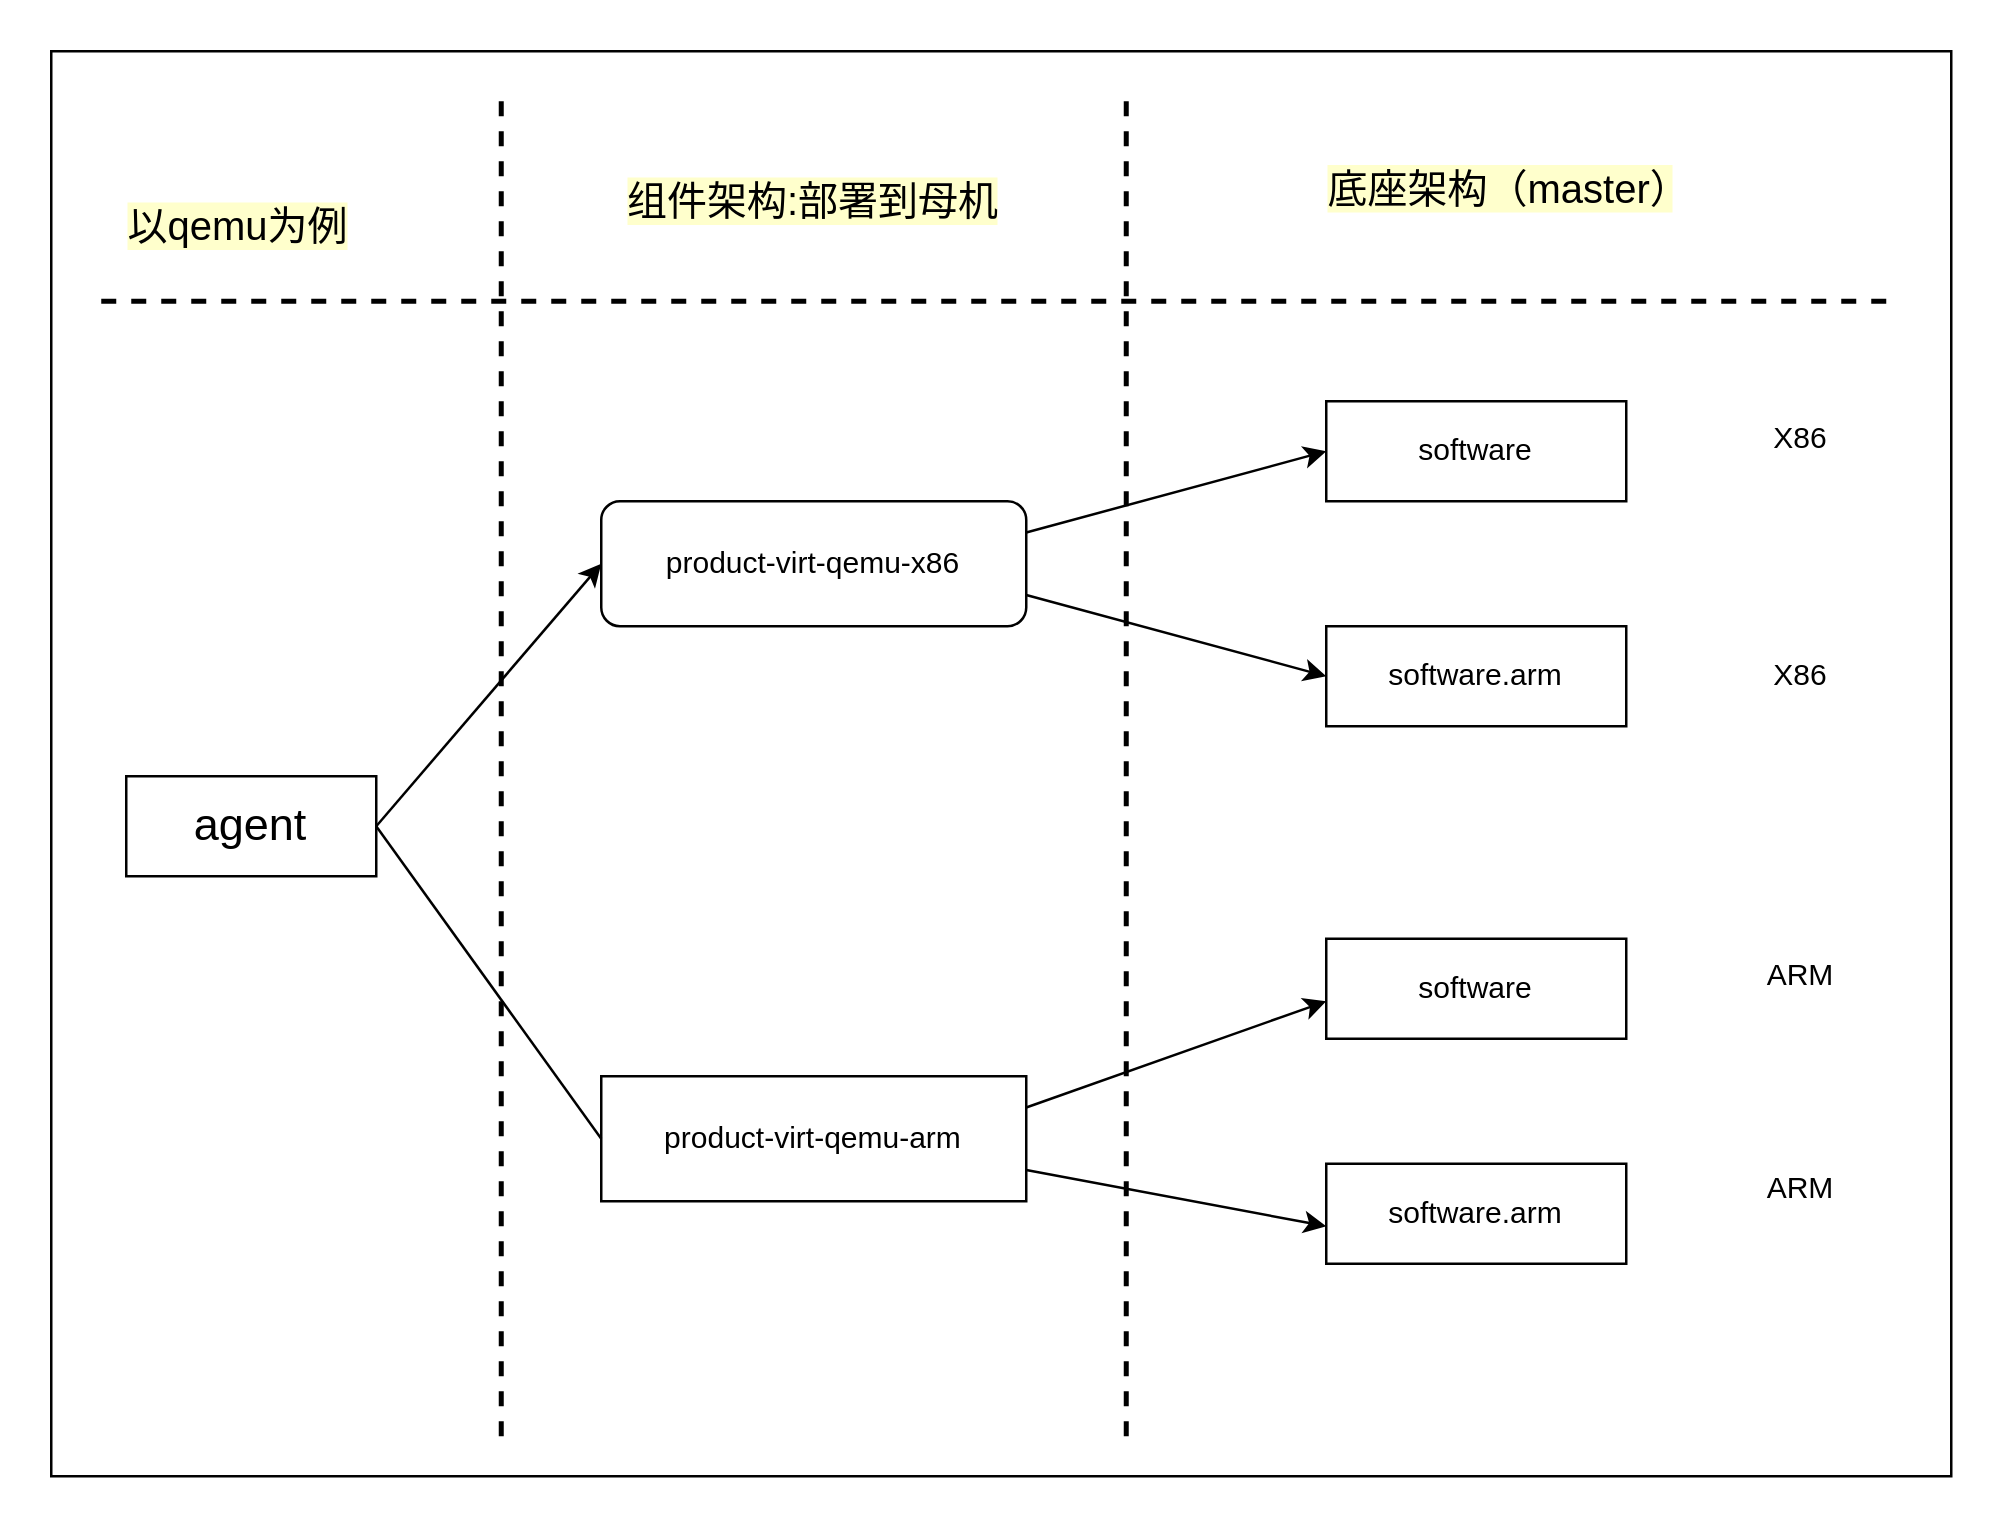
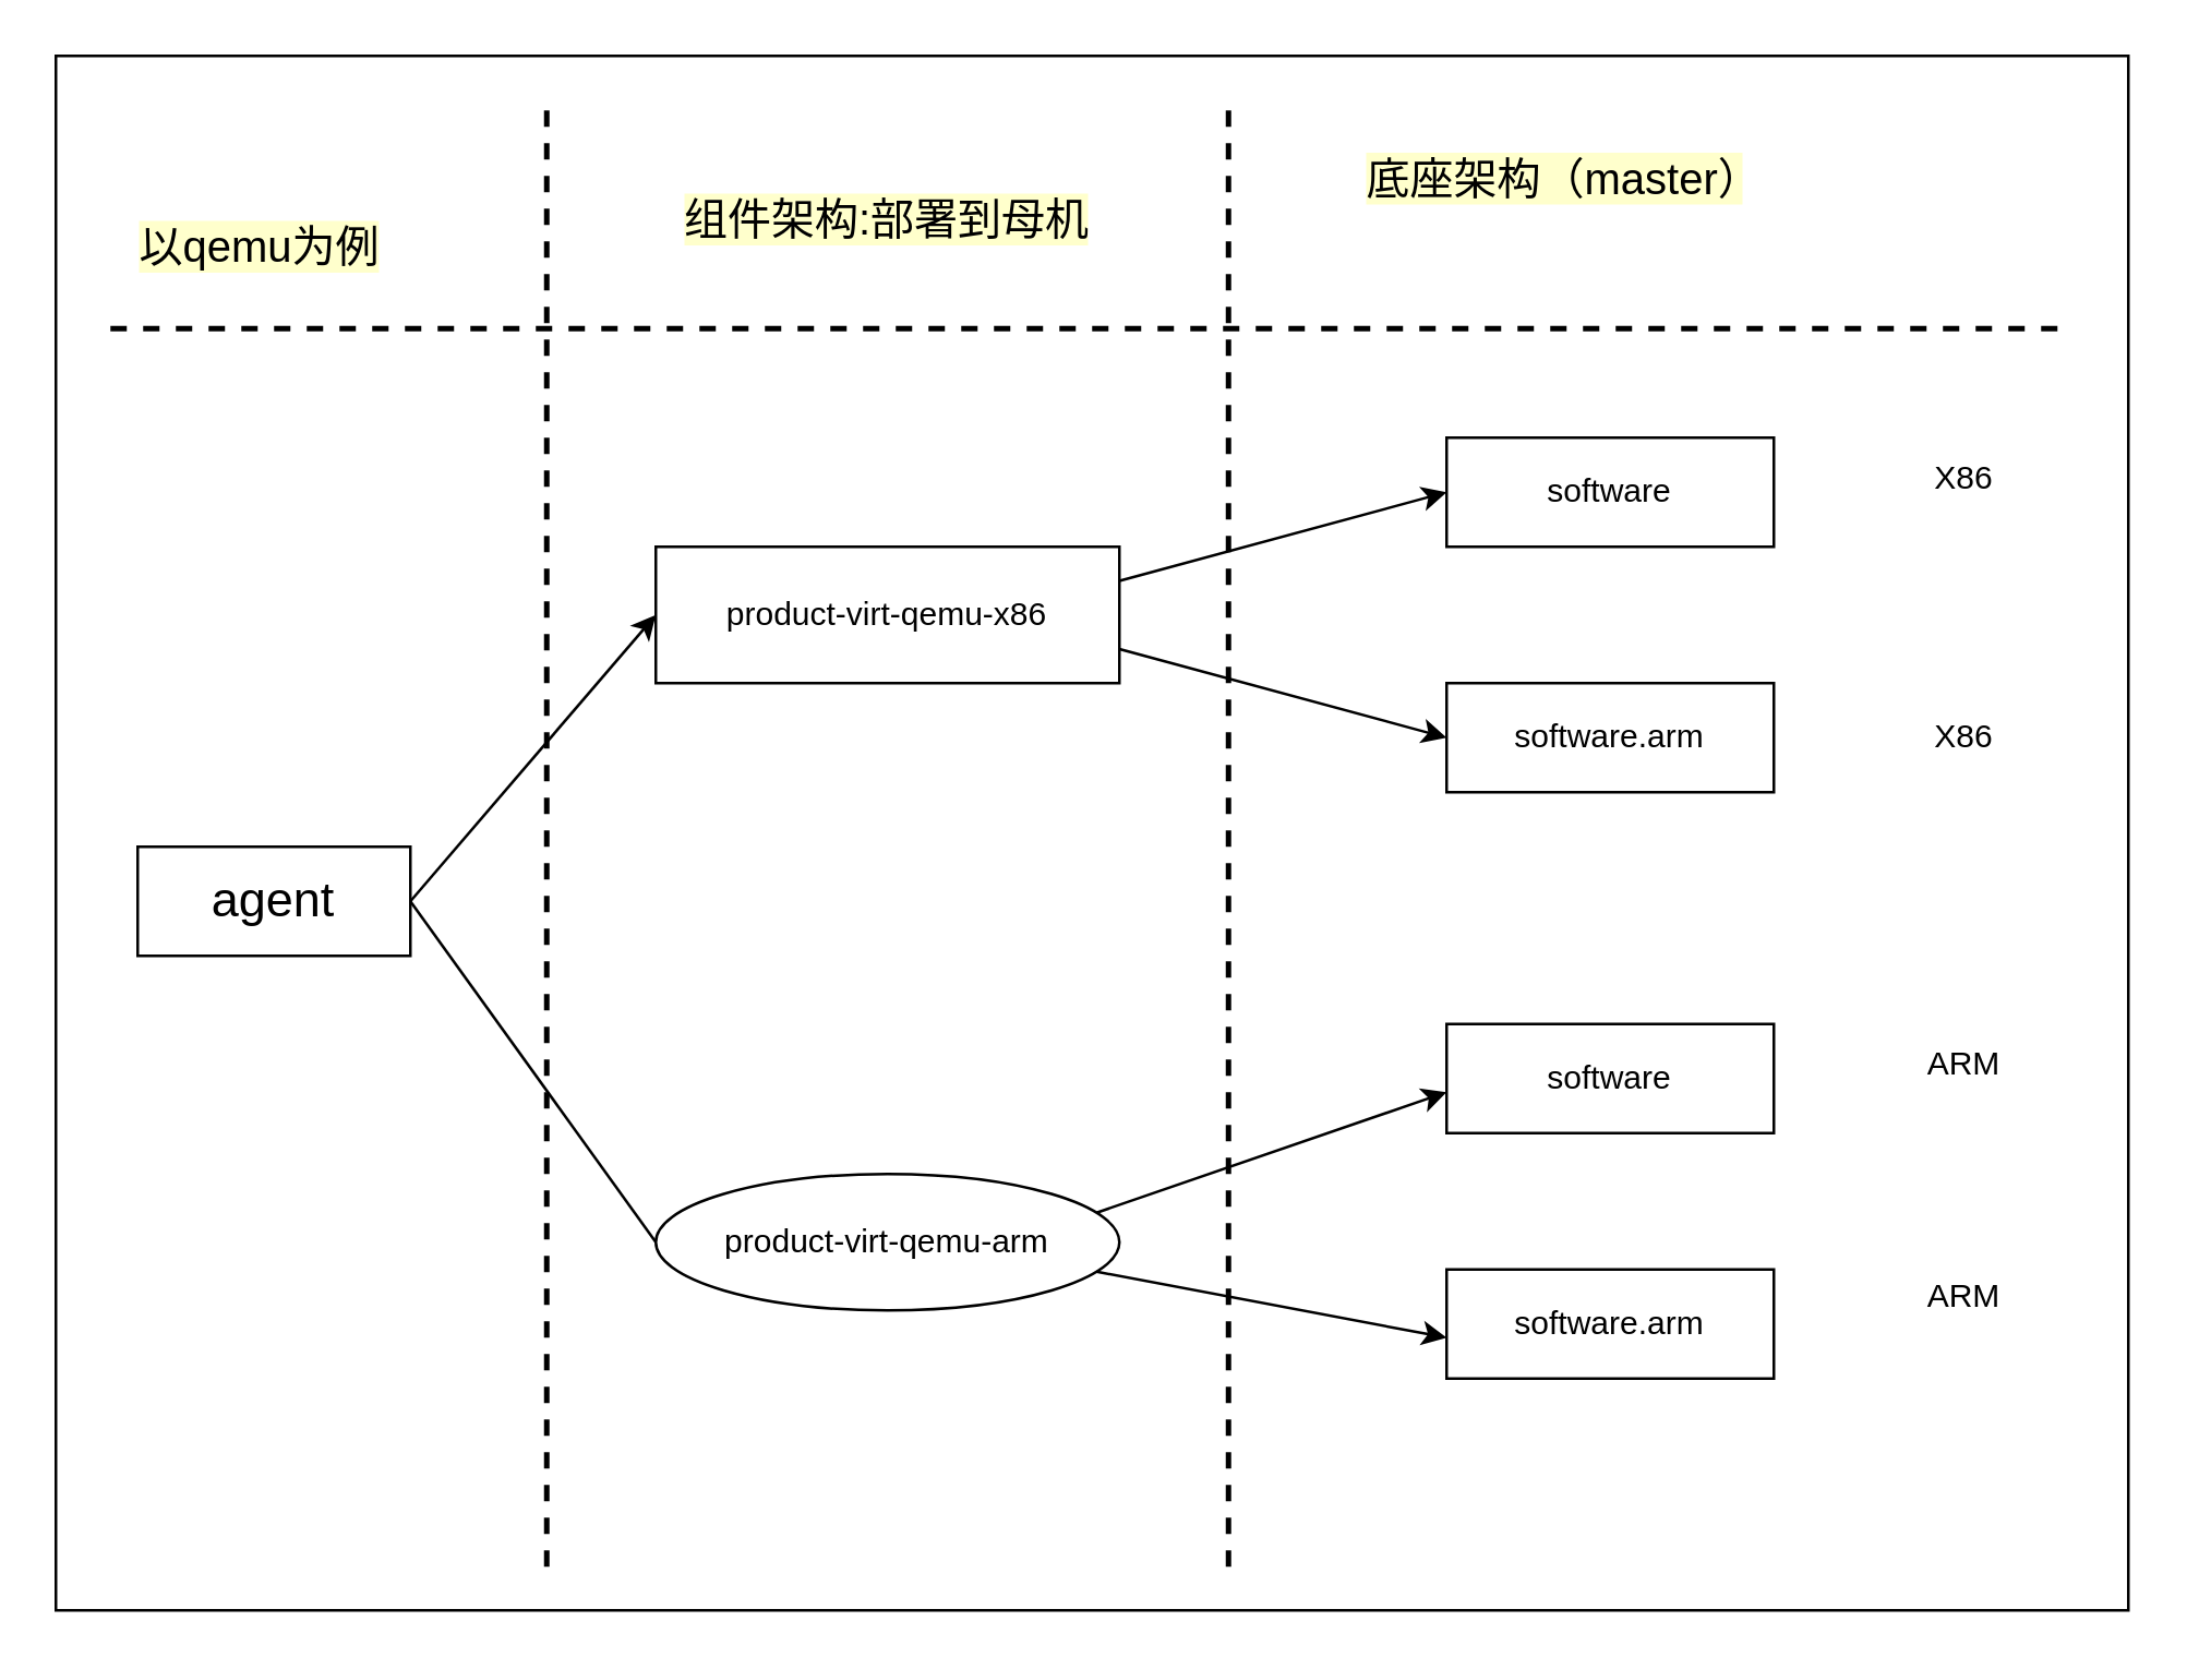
- <mxCell id="10" value="底座架构（master）" style="text;html=1;align=center;verticalAlign=middle;whiteSpace=wrap;rounded=0;fontSize=16;labelBackgroundColor=#FFFFCC;" vertex="1" parent="1"><mxGeometry x="530" y="60" width="140" height="30" as="geometry" /></mxCell>
+ <mxCell id="10" value="底座架构（master）" style="text;html=1;align=center;verticalAlign=middle;whiteSpace=wrap;rounded=0;fontSize=16;labelBackgroundColor=#FFFFCC;" vertex="1" parent="1"><mxGeometry x="500" y="50" width="140" height="30" as="geometry" /></mxCell>
- <mxCell id="7" value="product-virt-qemu-x86" style="whiteSpace=wrap;html=1;rounded=1;" vertex="1" parent="1"><mxGeometry x="240" y="200" width="170" height="50" as="geometry" /></mxCell>
+ <mxCell id="7" value="product-virt-qemu-x86" style="rounded=0;whiteSpace=wrap;html=1;" vertex="1" parent="1"><mxGeometry x="240" y="200" width="170" height="50" as="geometry" /></mxCell>
- <mxCell id="8" value="product-virt-qemu-arm" style="rounded=0;whiteSpace=wrap;html=1;" vertex="1" parent="1"><mxGeometry x="240" y="430" width="170" height="50" as="geometry" /></mxCell>
+ <mxCell id="8" value="product-virt-qemu-arm" style="ellipse;whiteSpace=wrap;html=1;" vertex="1" parent="1"><mxGeometry x="240" y="430" width="170" height="50" as="geometry" /></mxCell>
